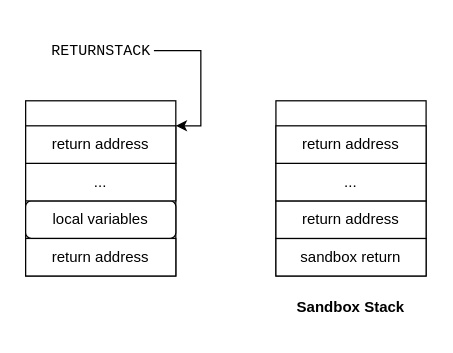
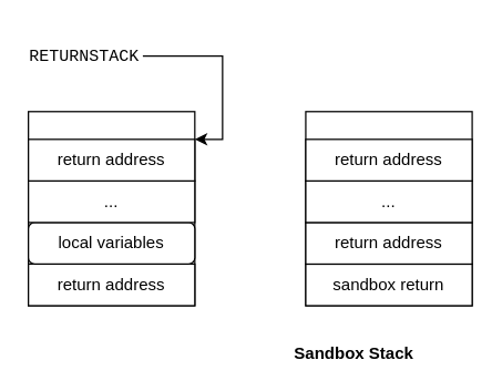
- <mxCell id="14" value="&lt;font face=&quot;Courier New&quot;&gt;RETURNSTACK&lt;/font&gt;" style="text;html=1;align=center;verticalAlign=middle;whiteSpace=wrap;rounded=0;" vertex="1" parent="1"><mxGeometry x="37.5" y="20" width="85" height="40" as="geometry" /></mxCell>
+ <mxCell id="14" value="&lt;font face=&quot;Courier New&quot;&gt;RETURNSTACK&lt;/font&gt;" style="text;html=1;align=center;verticalAlign=middle;whiteSpace=wrap;rounded=0;" vertex="1" parent="1"><mxGeometry x="17.5" y="20" width="85" height="40" as="geometry" /></mxCell>
- <mxCell id="8" value="&lt;b&gt;Sandbox Stack&lt;br&gt;&lt;/b&gt;" style="text;html=1;align=center;verticalAlign=middle;whiteSpace=wrap;rounded=0;" vertex="1" parent="1"><mxGeometry x="230" y="230" width="100" height="30" as="geometry" /></mxCell>
+ <mxCell id="8" value="&lt;b&gt;Sandbox Stack&lt;br&gt;&lt;/b&gt;" style="text;html=1;align=center;verticalAlign=middle;whiteSpace=wrap;rounded=0;" vertex="1" parent="1"><mxGeometry x="205" y="240" width="100" height="30" as="geometry" /></mxCell>
